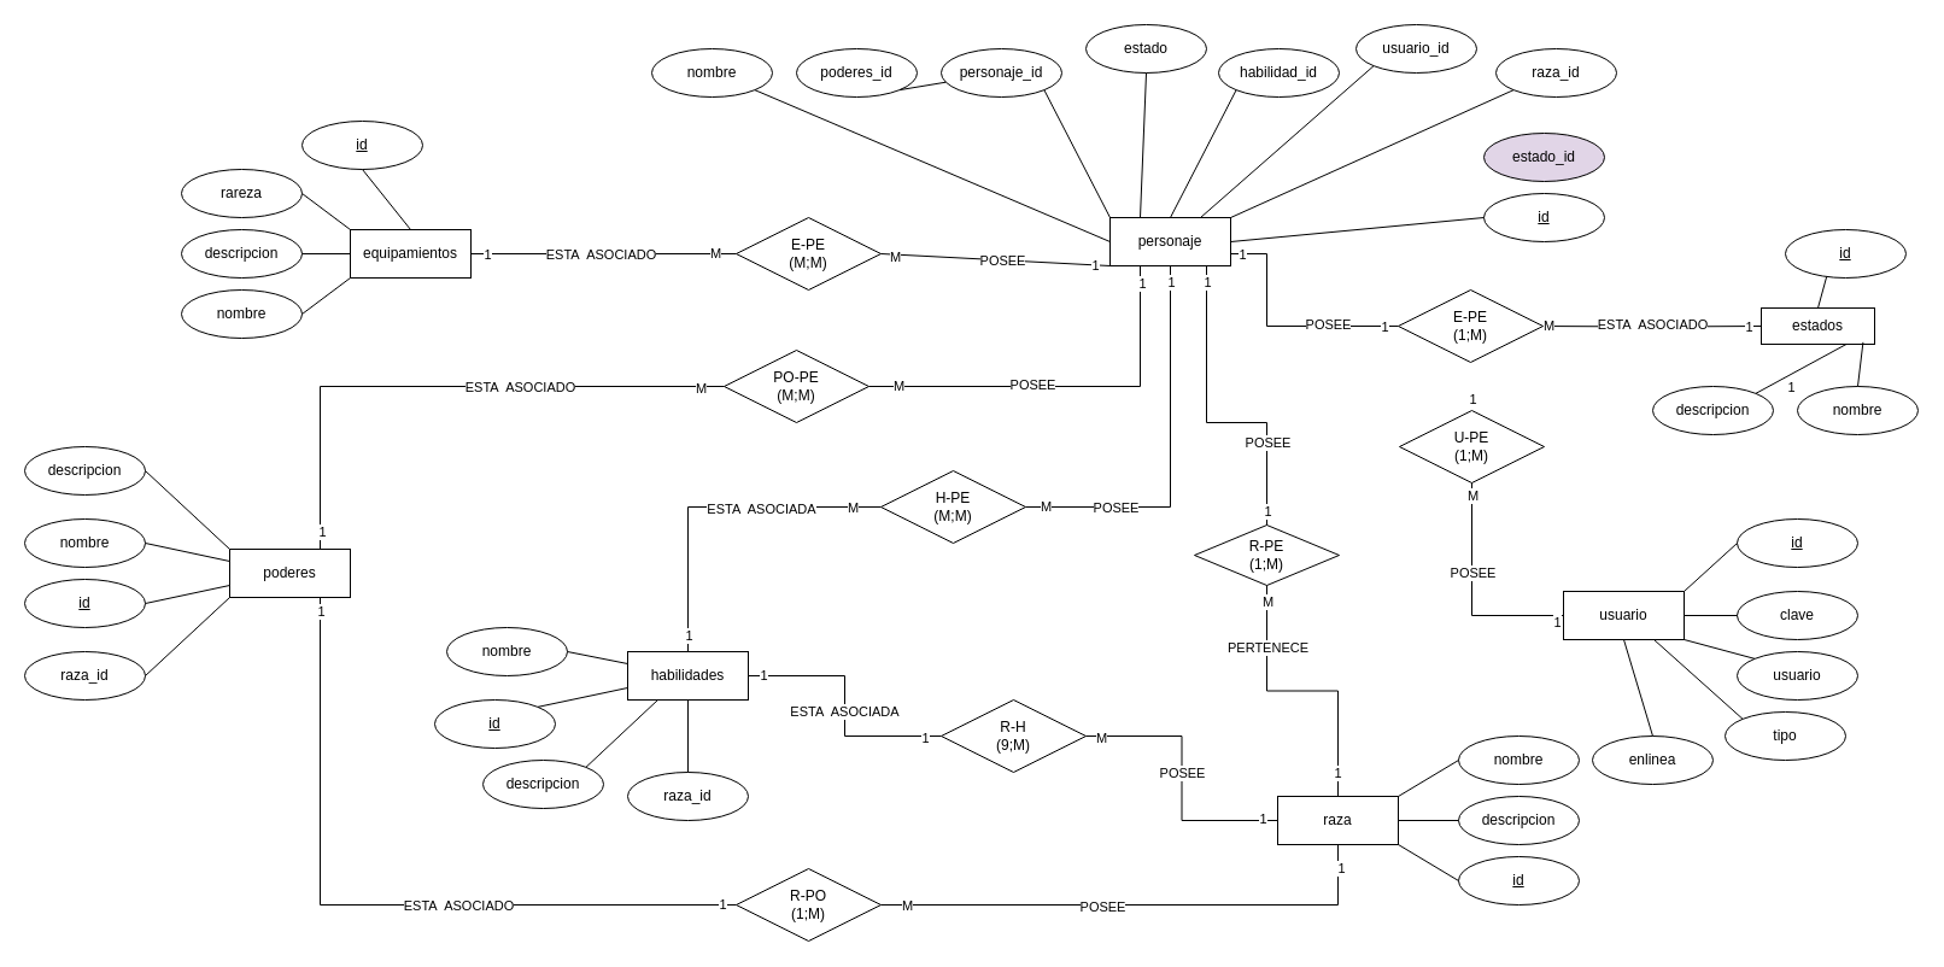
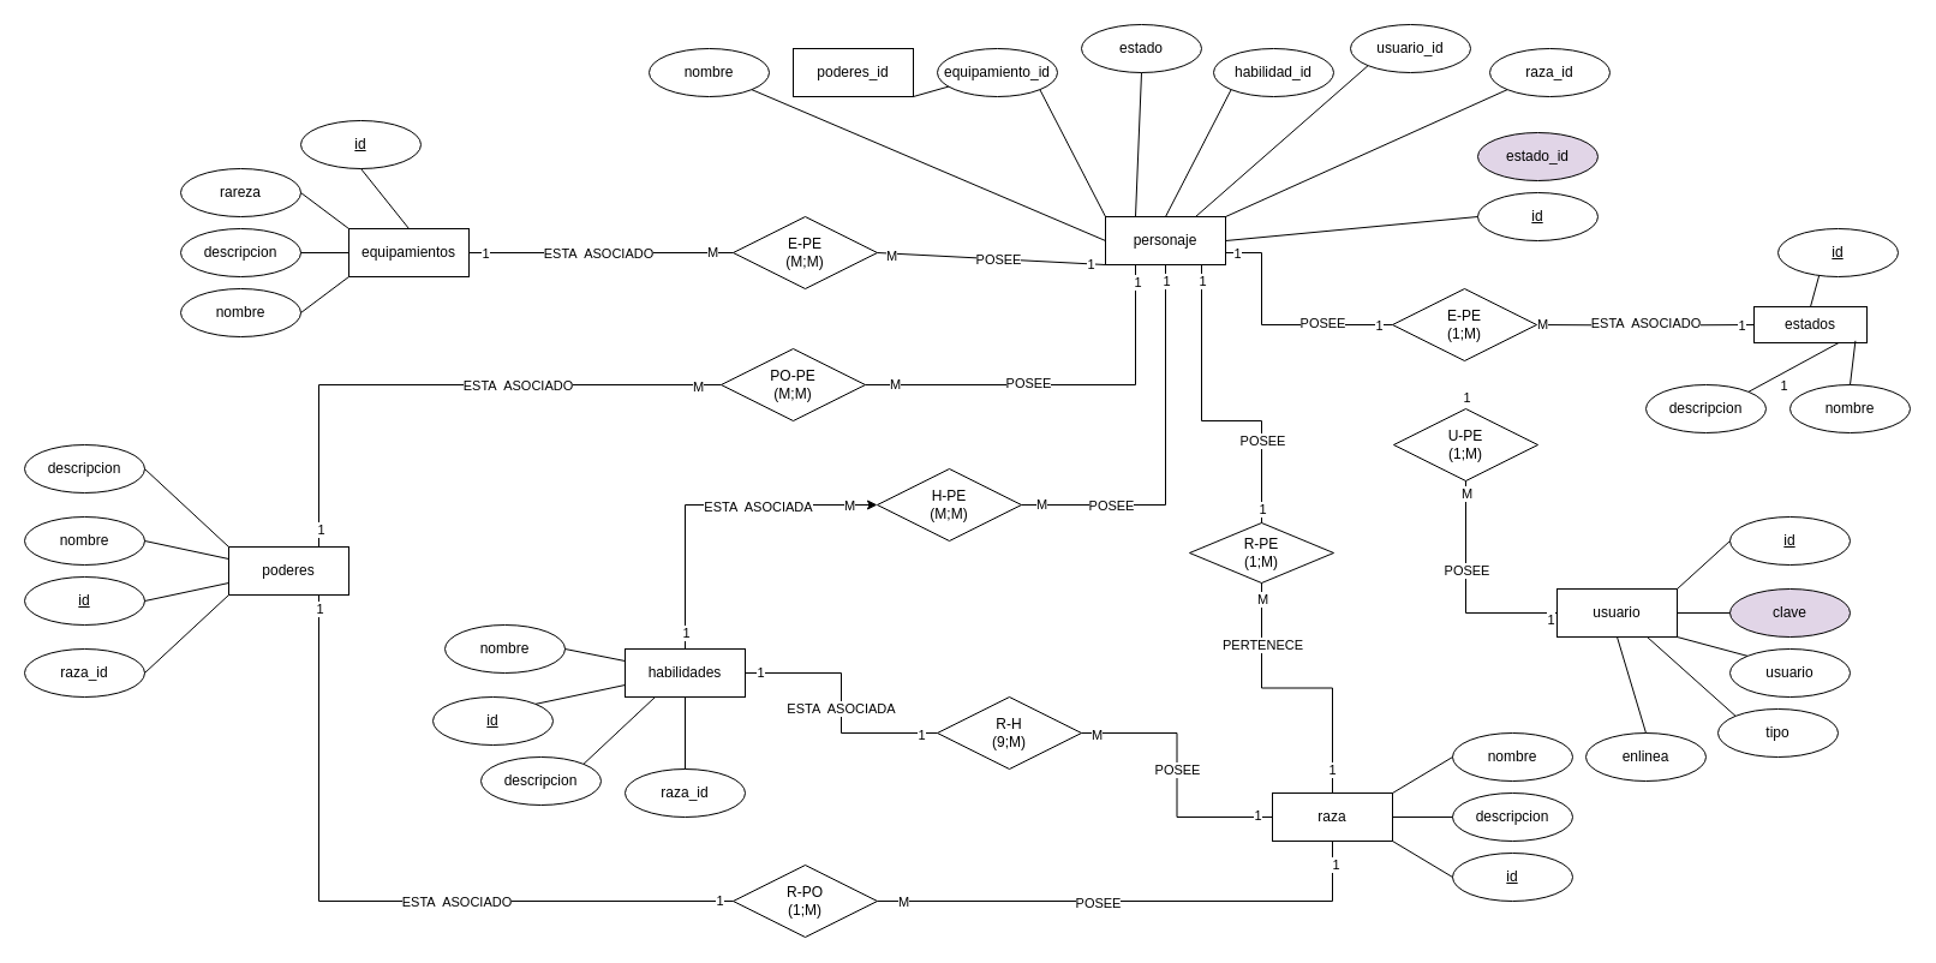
- <mxCell id="33" value="poderes_id" style="ellipse;whiteSpace=wrap;html=1;align=center;" parent="1" vertex="1"><mxGeometry x="660" y="40" width="100" height="40" as="geometry" /></mxCell>
+ <mxCell id="33" value="poderes_id" style="whiteSpace=wrap;html=1;align=center;rounded=0;" parent="1" vertex="1"><mxGeometry x="660" y="40" width="100" height="40" as="geometry" /></mxCell>
- <mxCell id="21" value="personaje_id" style="ellipse;whiteSpace=wrap;html=1;align=center;" parent="1" vertex="1"><mxGeometry x="780" y="40" width="100" height="40" as="geometry" /></mxCell>
+ <mxCell id="21" value="equipamiento_id" style="ellipse;whiteSpace=wrap;html=1;align=center;" parent="1" vertex="1"><mxGeometry x="780" y="40" width="100" height="40" as="geometry" /></mxCell>
- <mxCell id="80" value="" style="endArrow=none;html=1;rounded=0;exitX=0.5;exitY=0;exitDx=0;exitDy=0;edgeStyle=orthogonalEdgeStyle;entryX=0;entryY=0.5;entryDx=0;entryDy=0;" parent="1" source="7" target="35" edge="1"><mxGeometry relative="1" as="geometry"><mxPoint x="350" y="395" as="sourcePoint" /><mxPoint x="550" y="425" as="targetPoint" /></mxGeometry></mxCell>
+ <mxCell id="80" value="" style="endArrow=classic;html=1;rounded=0;exitX=0.5;exitY=0;exitDx=0;exitDy=0;edgeStyle=orthogonalEdgeStyle;entryX=0;entryY=0.5;entryDx=0;entryDy=0;" parent="1" source="7" target="35" edge="1"><mxGeometry relative="1" as="geometry"><mxPoint x="350" y="395" as="sourcePoint" /><mxPoint x="550" y="425" as="targetPoint" /></mxGeometry></mxCell>
- <mxCell id="16" value="clave" style="ellipse;whiteSpace=wrap;html=1;align=center;" parent="1" vertex="1"><mxGeometry x="1440" y="490" width="100" height="40" as="geometry" /></mxCell>
+ <mxCell id="16" value="clave" style="ellipse;whiteSpace=wrap;html=1;align=center;fillColor=#e1d5e7;" parent="1" vertex="1"><mxGeometry x="1440" y="490" width="100" height="40" as="geometry" /></mxCell>
